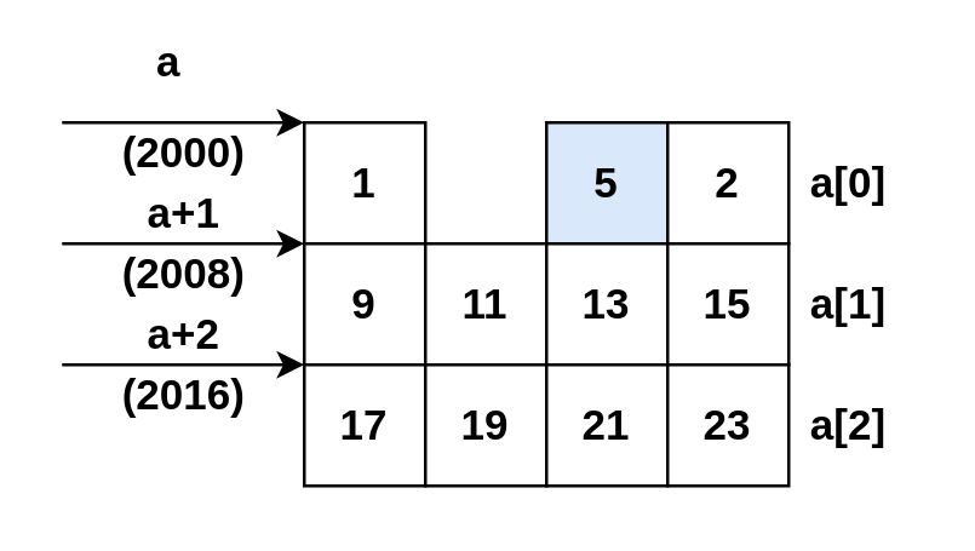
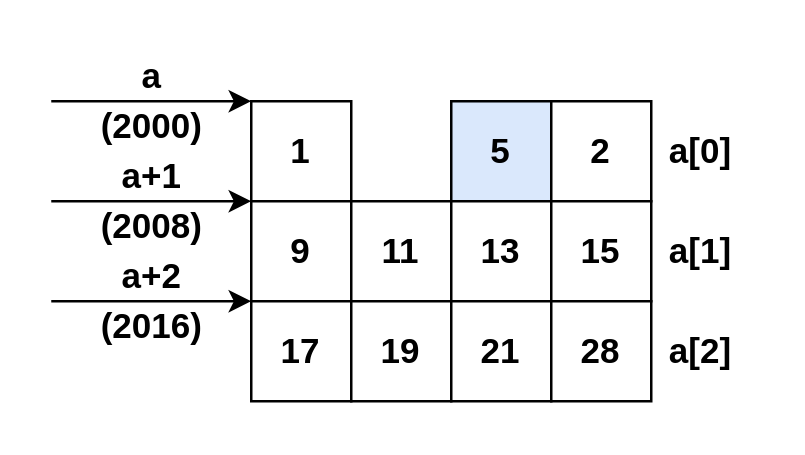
- <mxCell id="3" value="&lt;span style=&quot;font-size: 14px&quot;&gt;&lt;b&gt;a&lt;/b&gt;&lt;/span&gt;" style="text;html=1;align=center;verticalAlign=middle;resizable=0;points=[];autosize=1;" parent="1" vertex="1"><mxGeometry x="45" y="10" width="20" height="20" as="geometry" /></mxCell>
+ <mxCell id="3" value="&lt;span style=&quot;font-size: 14px&quot;&gt;&lt;b&gt;a&lt;/b&gt;&lt;/span&gt;" style="text;html=1;align=center;verticalAlign=middle;resizable=0;points=[];autosize=1;" parent="1" vertex="1"><mxGeometry x="50" y="20" width="20" height="20" as="geometry" /></mxCell>
- <mxCell id="24" value="&lt;b&gt;&lt;font style=&quot;font-size: 14px&quot;&gt;23&lt;/font&gt;&lt;/b&gt;" style="rounded=0;whiteSpace=wrap;html=1;" vertex="1" parent="1"><mxGeometry x="220" y="120" width="40" height="40" as="geometry" /></mxCell>
+ <mxCell id="24" value="&lt;b&gt;&lt;font style=&quot;font-size: 14px&quot;&gt;28&lt;/font&gt;&lt;/b&gt;" style="rounded=0;whiteSpace=wrap;html=1;" vertex="1" parent="1"><mxGeometry x="220" y="120" width="40" height="40" as="geometry" /></mxCell>
